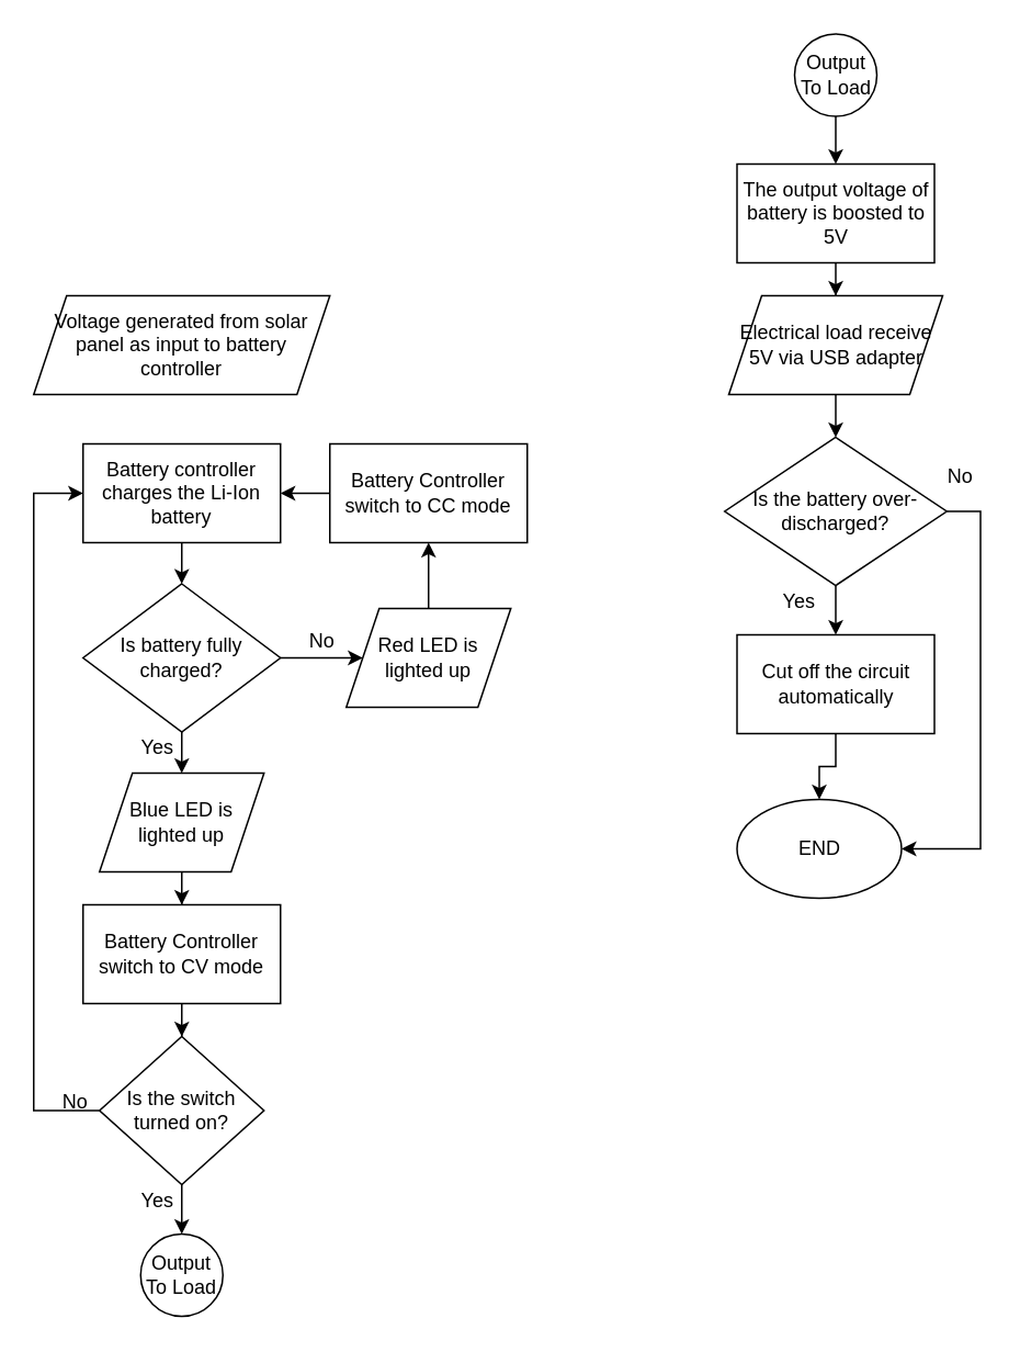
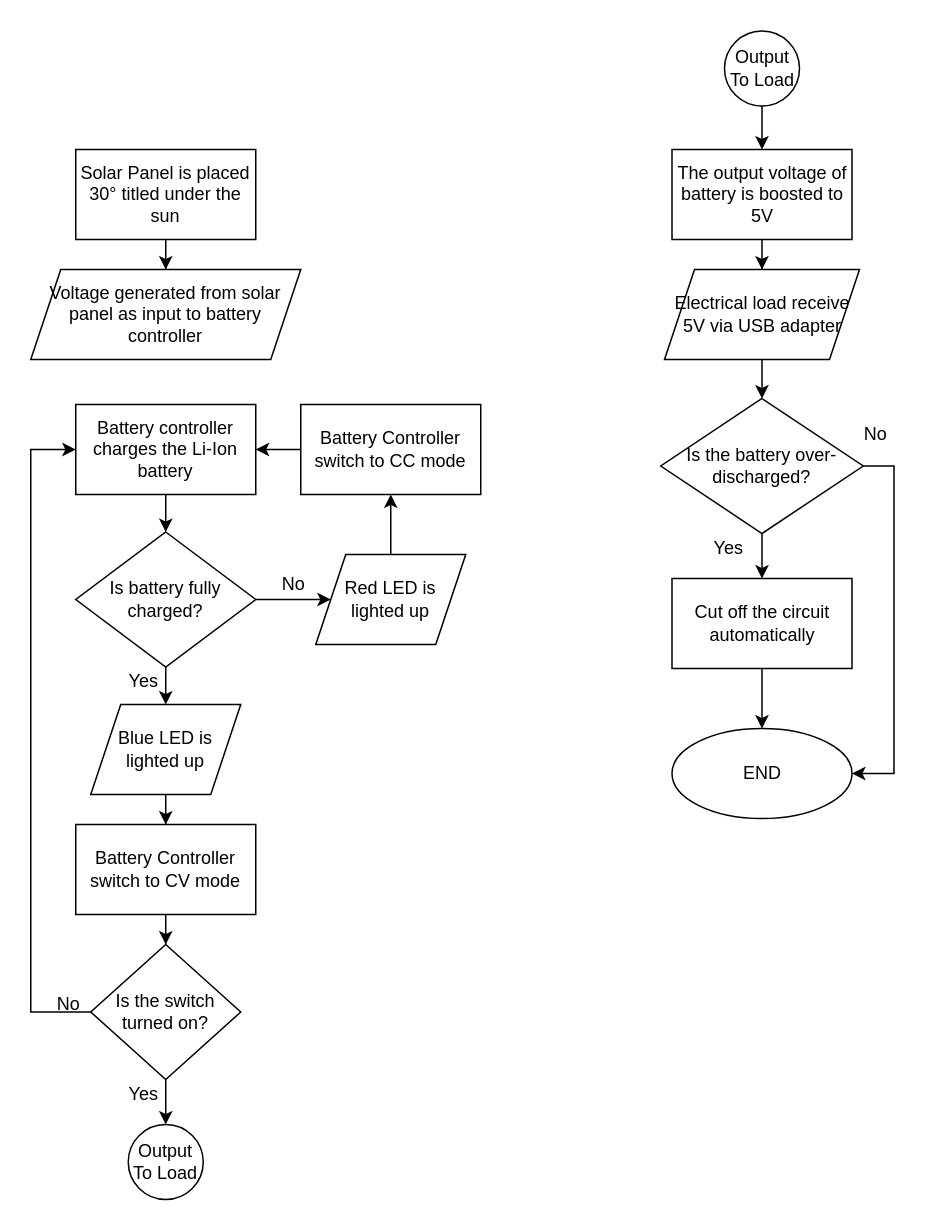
+ <mxCell id="3" value="Solar Panel is placed 30° titled under the sun" style="whiteSpace=wrap;html=1;" parent="1" vertex="1"><mxGeometry x="50" y="99" width="120" height="60" as="geometry" /></mxCell>
+ <mxCell id="2" value="" style="edgeStyle=orthogonalEdgeStyle;rounded=0;orthogonalLoop=1;jettySize=auto;html=1;" parent="1" source="3" target="4" edge="1"><mxGeometry relative="1" as="geometry" /></mxCell>
- <mxCell id="25" value="END" style="ellipse;whiteSpace=wrap;html=1;" parent="1" vertex="1"><mxGeometry x="447.5" y="485" width="100" height="60" as="geometry" /></mxCell>
+ <mxCell id="25" value="END" style="ellipse;whiteSpace=wrap;html=1;" parent="1" vertex="1"><mxGeometry x="447.5" y="485" width="120" height="60" as="geometry" /></mxCell>
